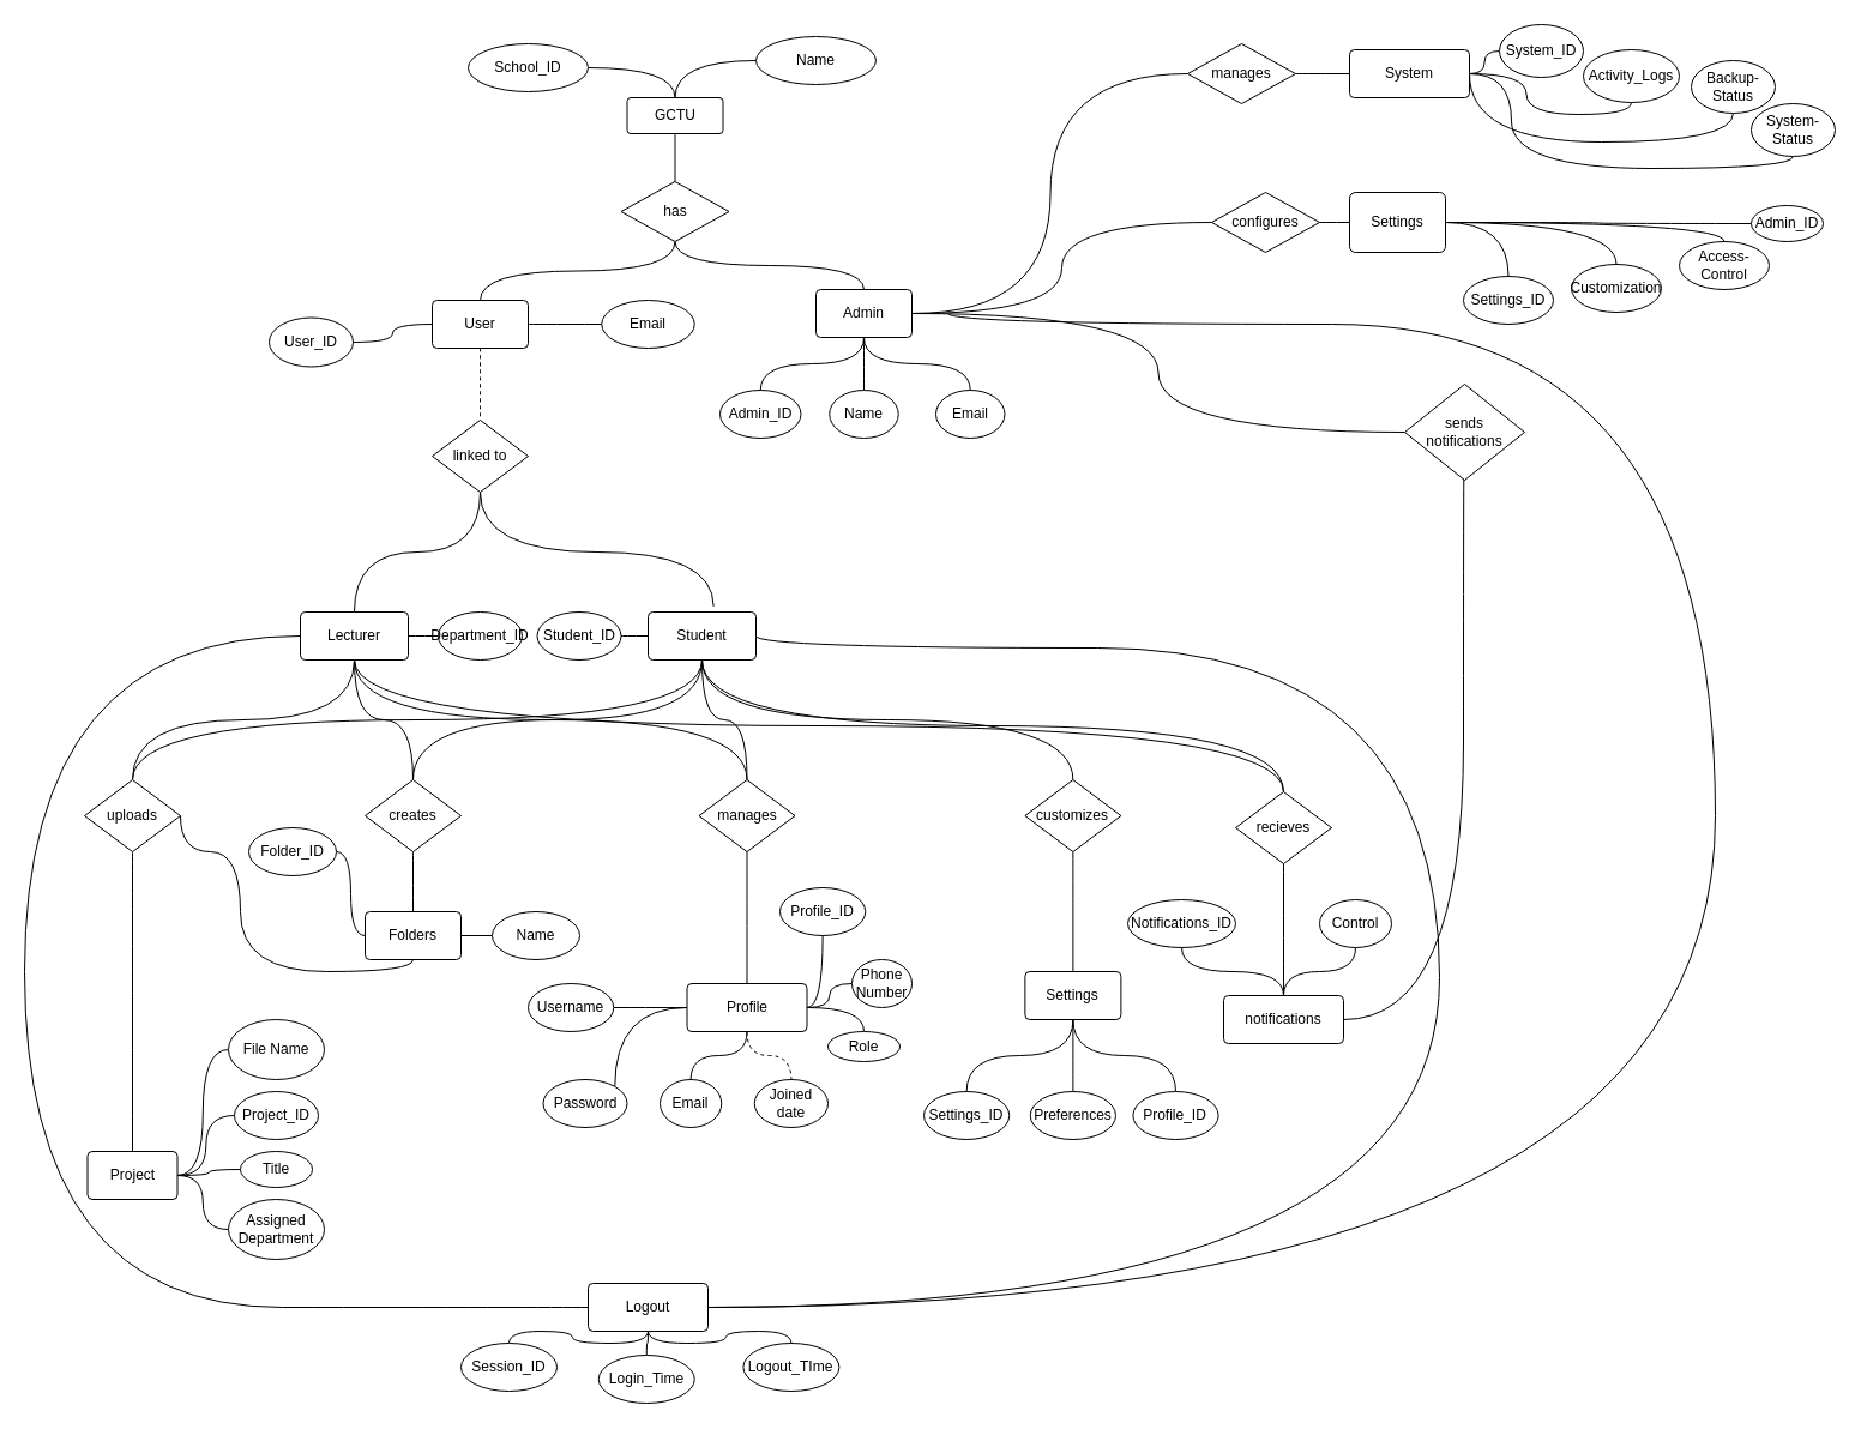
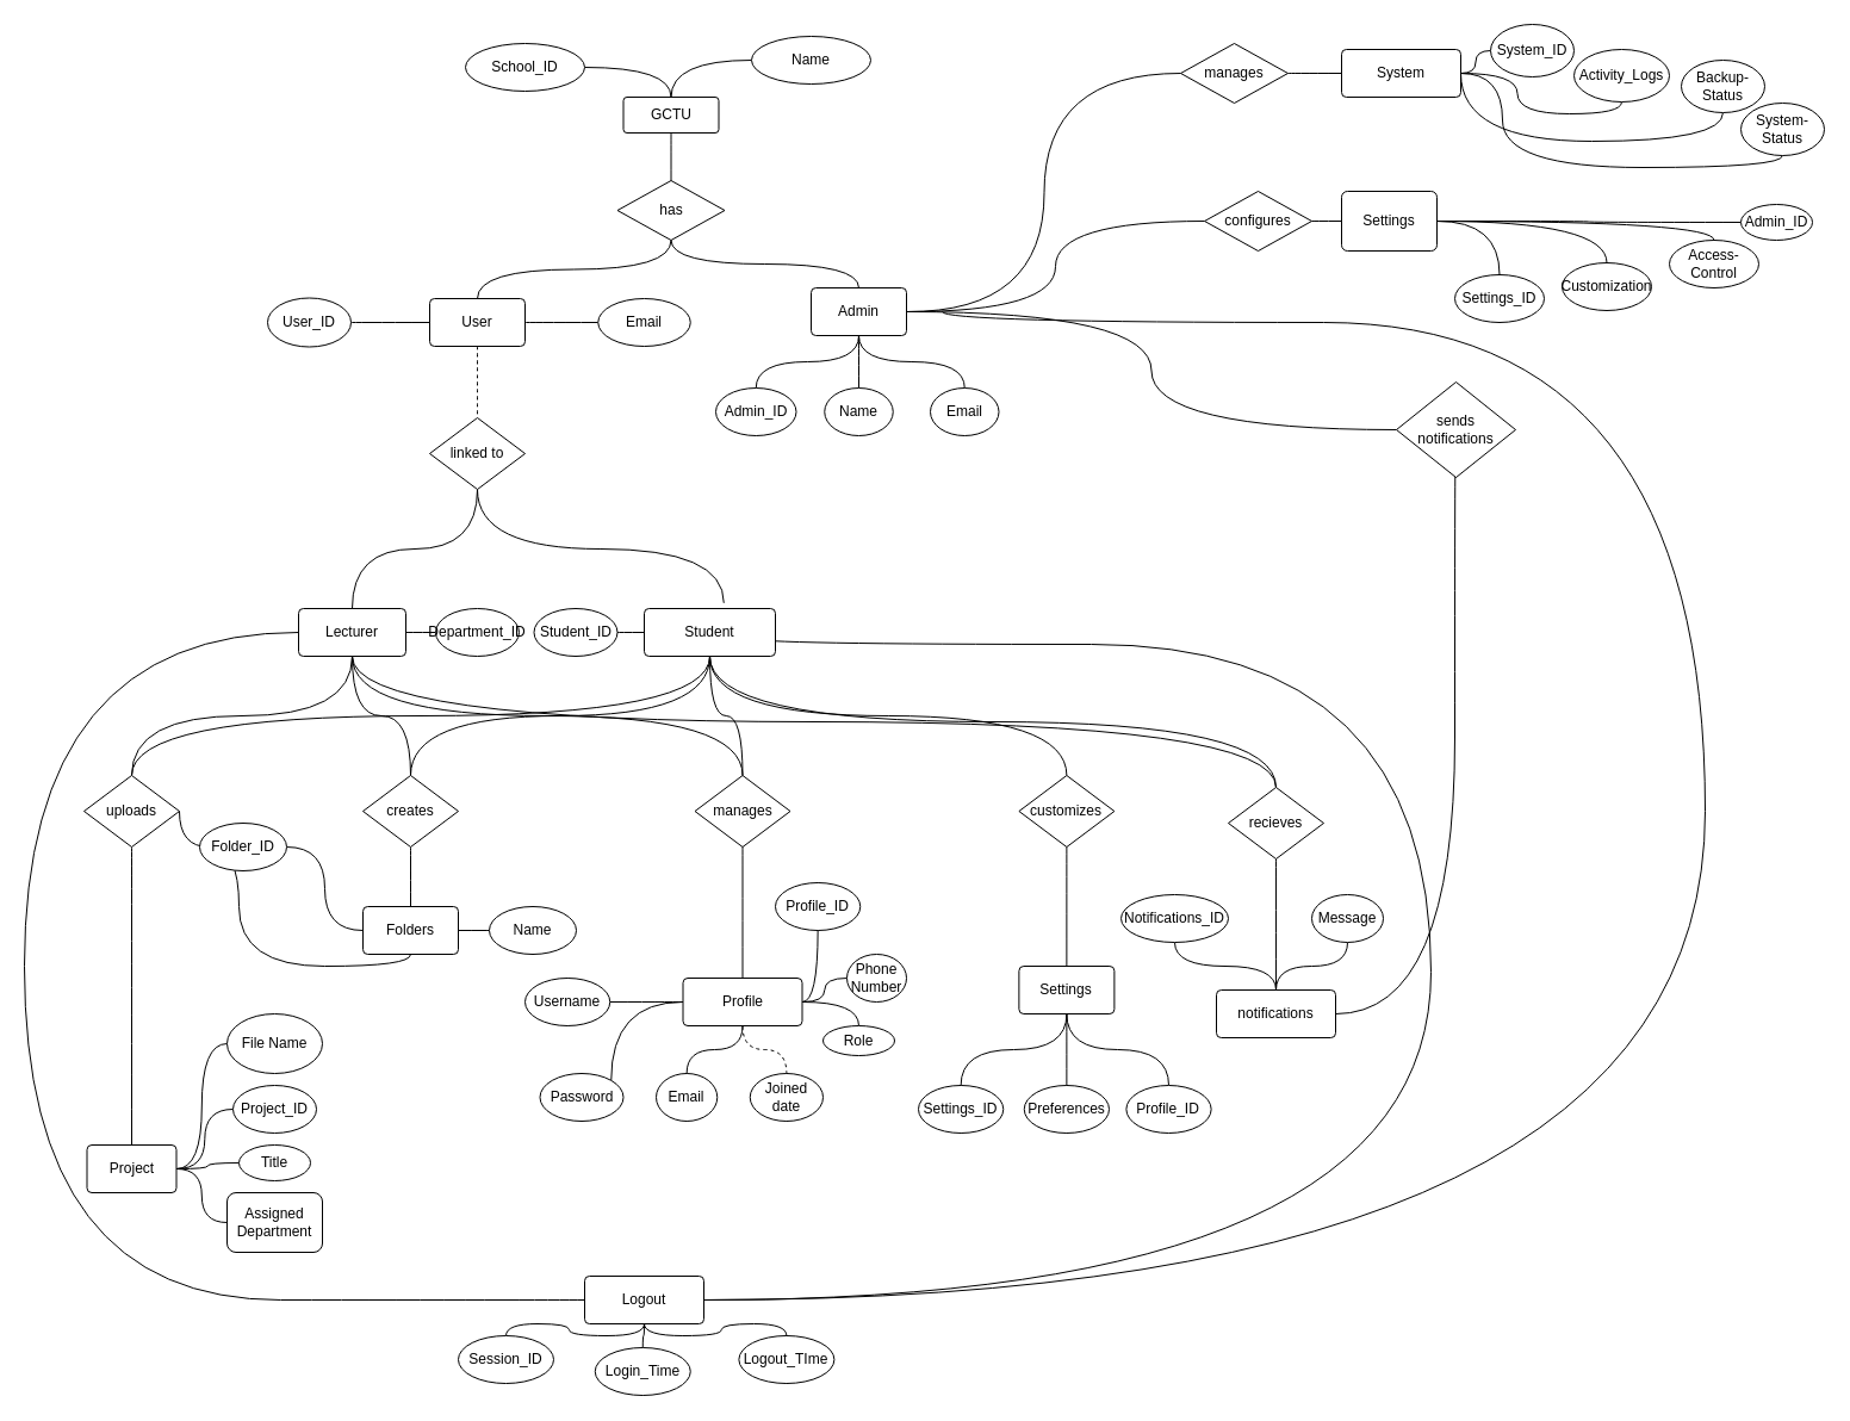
- <mxCell id="93" value="User_ID" style="ellipse;whiteSpace=wrap;html=1;align=center;" vertex="1" parent="1"><mxGeometry x="224" y="264.5" width="70" height="41" as="geometry" /></mxCell>
+ <mxCell id="93" value="User_ID" style="ellipse;whiteSpace=wrap;html=1;align=center;" vertex="1" parent="1"><mxGeometry x="224" y="249.5" width="70" height="41" as="geometry" /></mxCell>
- <mxCell id="11" value="Student" style="rounded=1;arcSize=10;whiteSpace=wrap;html=1;align=center;fontFamily=Helvetica;fontSize=12;fontColor=default;strokeColor=default;fillColor=default;" vertex="1" parent="1"><mxGeometry x="540" y="510" width="90" height="40" as="geometry" /></mxCell>
+ <mxCell id="11" value="Student" style="rounded=1;arcSize=10;whiteSpace=wrap;html=1;align=center;fontFamily=Helvetica;fontSize=12;fontColor=default;strokeColor=default;fillColor=default;" vertex="1" parent="1"><mxGeometry x="540" y="510" width="110" height="40" as="geometry" /></mxCell>
- <mxCell id="99" value="Folder_ID" style="ellipse;whiteSpace=wrap;html=1;align=center;" vertex="1" parent="1"><mxGeometry x="207" y="690" width="73" height="40" as="geometry" /></mxCell>
+ <mxCell id="99" value="Folder_ID" style="ellipse;whiteSpace=wrap;html=1;align=center;" vertex="1" parent="1"><mxGeometry x="167" y="690" width="73" height="40" as="geometry" /></mxCell>
- <mxCell id="115" value="Control" style="ellipse;whiteSpace=wrap;html=1;align=center;" vertex="1" parent="1"><mxGeometry x="1100" y="750" width="60" height="40" as="geometry" /></mxCell>
+ <mxCell id="115" value="Message" style="ellipse;whiteSpace=wrap;html=1;align=center;" vertex="1" parent="1"><mxGeometry x="1100" y="750" width="60" height="40" as="geometry" /></mxCell>
- <mxCell id="121" value="Assigned Department" style="ellipse;whiteSpace=wrap;html=1;align=center;" vertex="1" parent="1"><mxGeometry x="190" y="1000" width="80" height="50" as="geometry" /></mxCell>
+ <mxCell id="121" value="Assigned Department" style="whiteSpace=wrap;html=1;align=center;rounded=1;" vertex="1" parent="1"><mxGeometry x="190" y="1000" width="80" height="50" as="geometry" /></mxCell>
